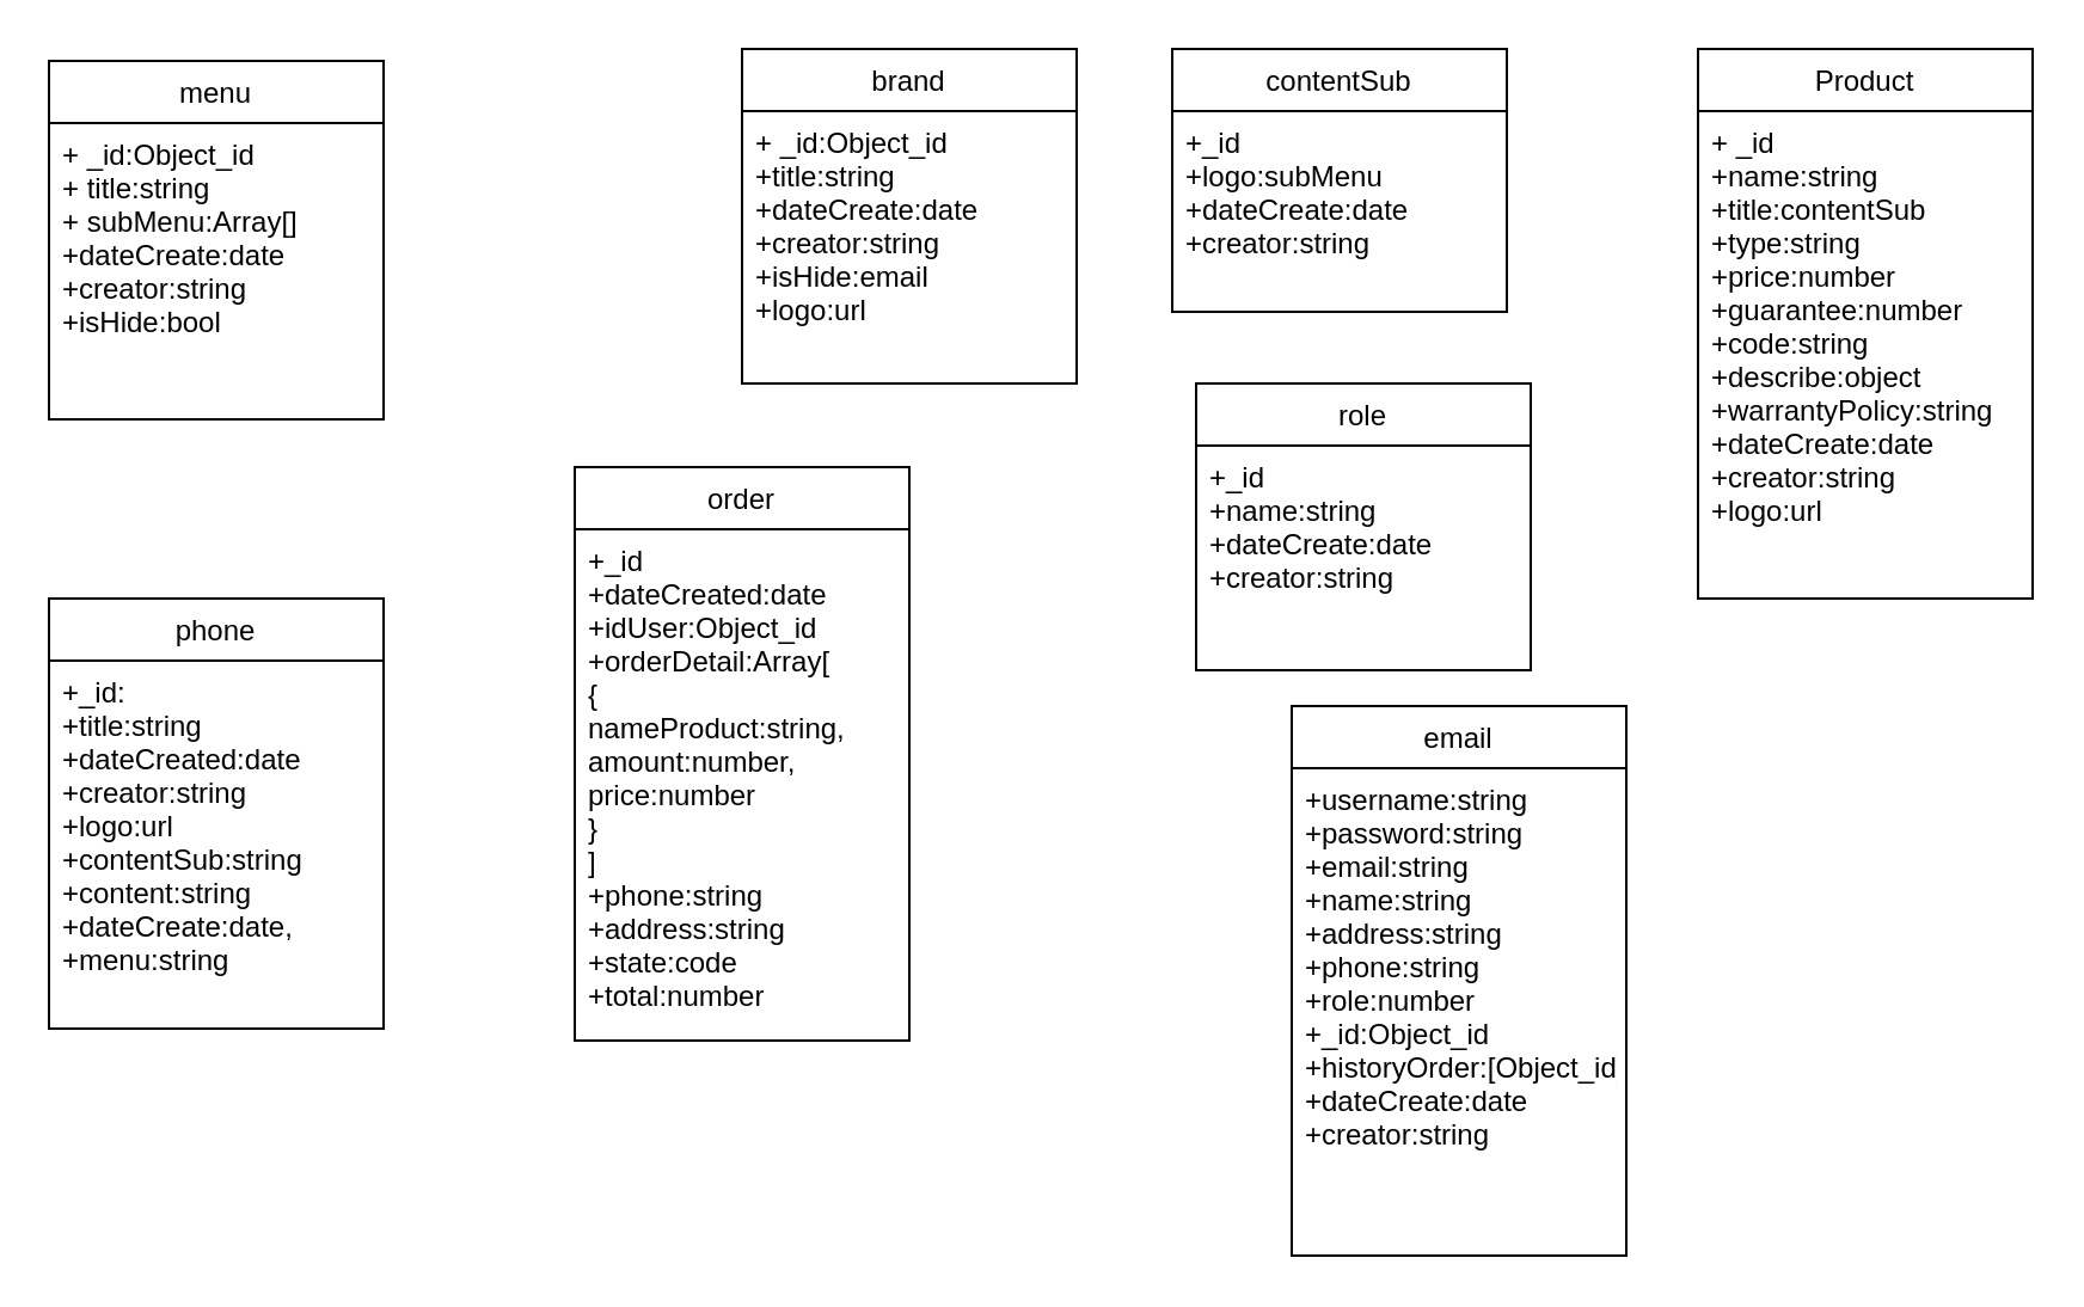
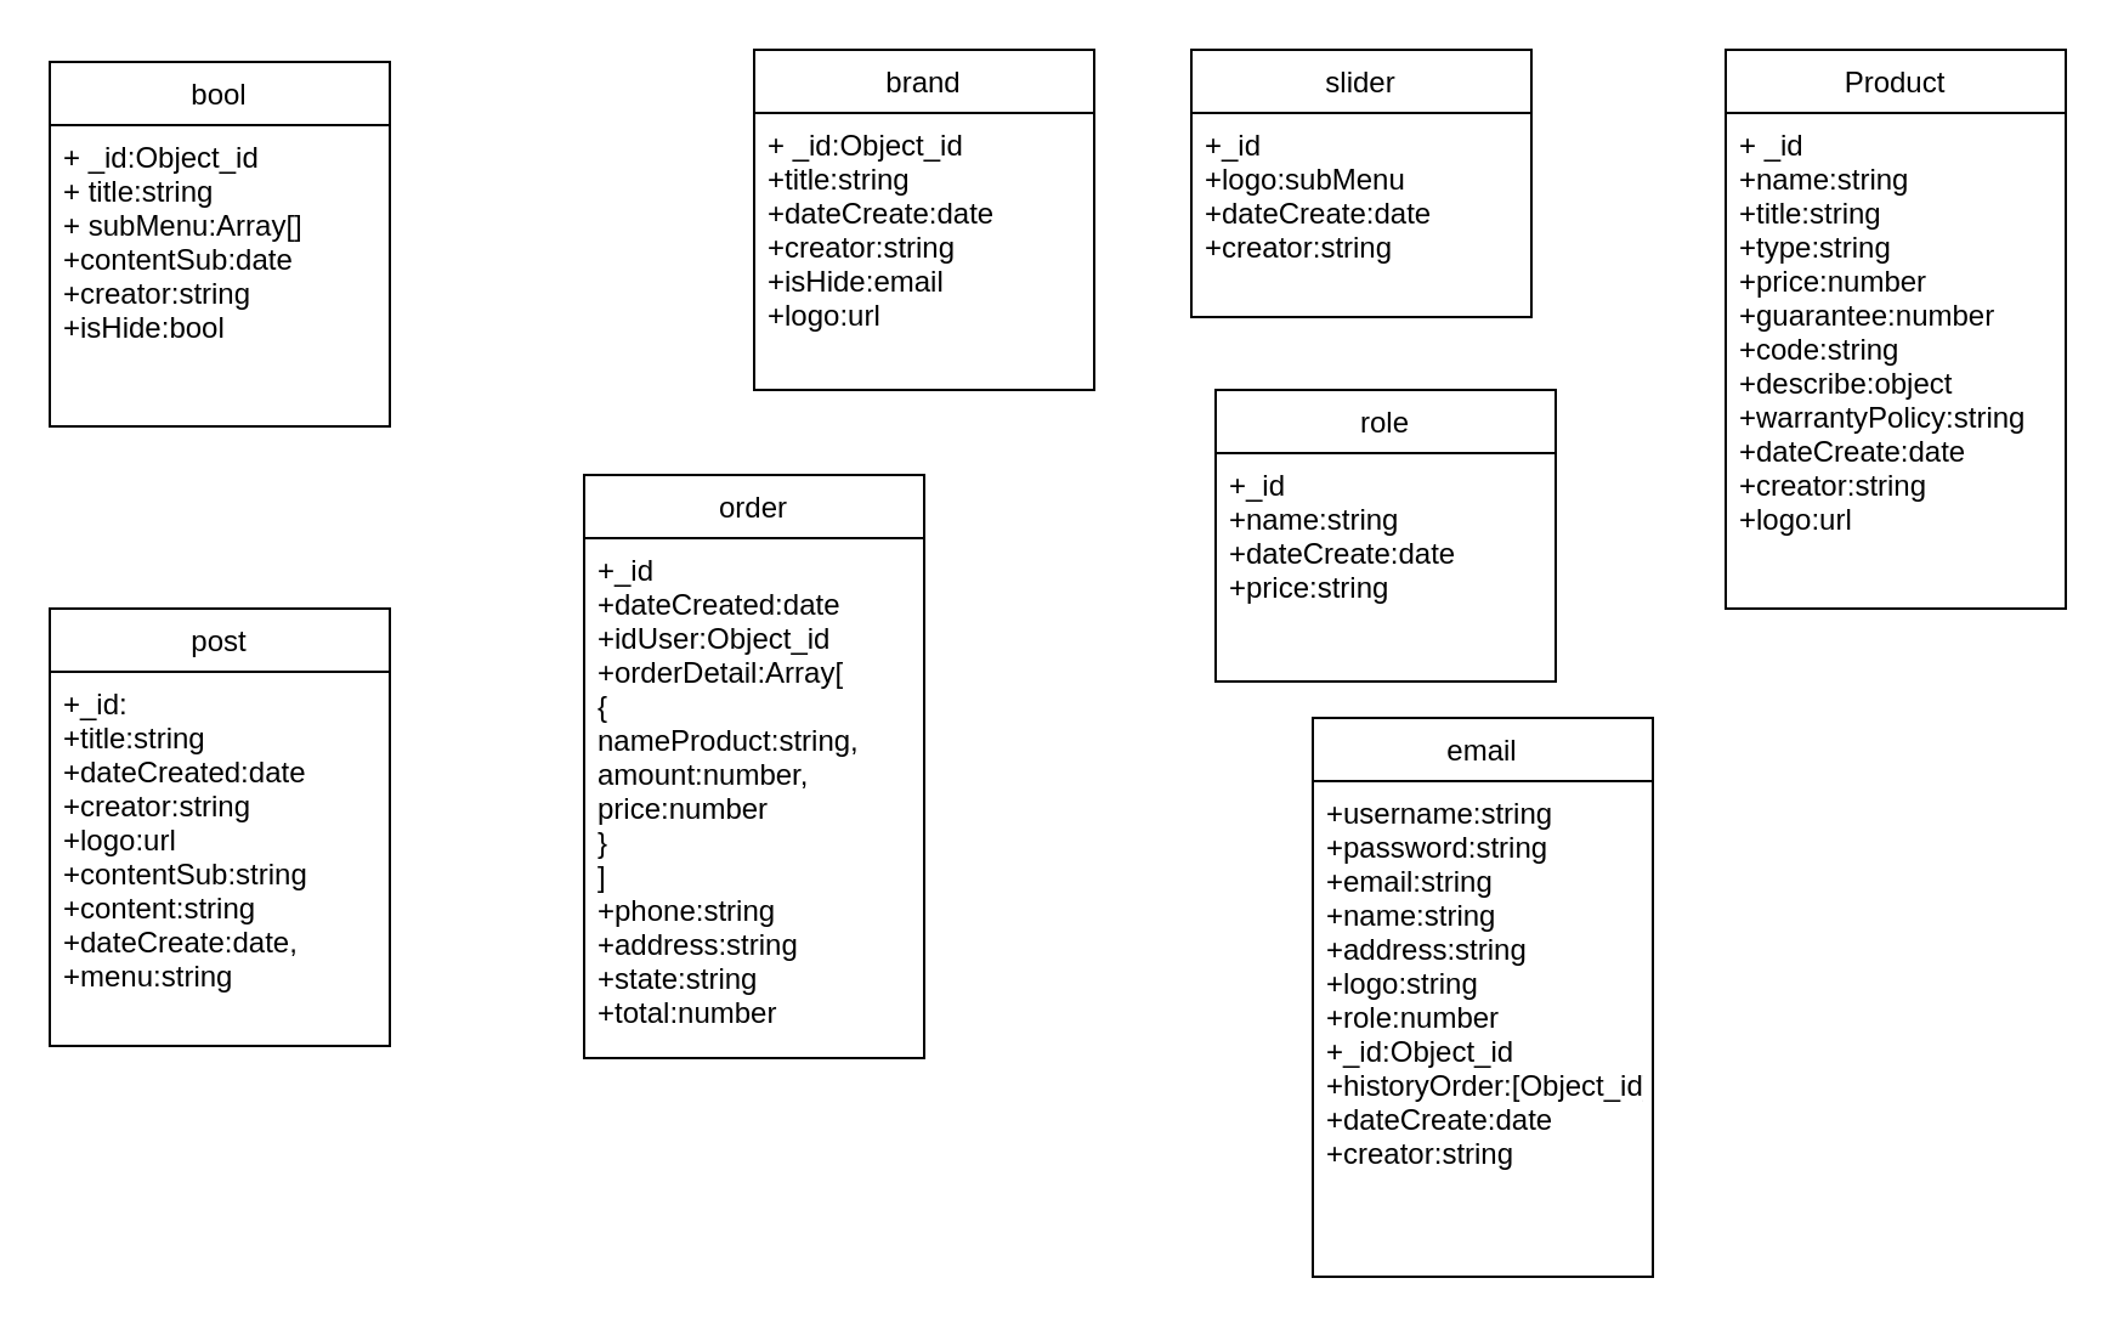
- <mxCell id="14" value="contentSub" style="swimlane;fontStyle=0;childLayout=stackLayout;horizontal=1;startSize=26;fillColor=none;horizontalStack=0;resizeParent=1;resizeParentMax=0;resizeLast=0;collapsible=1;marginBottom=0;" parent="1" vertex="1"><mxGeometry x="490" y="20" width="140" height="110" as="geometry" /></mxCell>
+ <mxCell id="14" value="slider" style="swimlane;fontStyle=0;childLayout=stackLayout;horizontal=1;startSize=26;fillColor=none;horizontalStack=0;resizeParent=1;resizeParentMax=0;resizeLast=0;collapsible=1;marginBottom=0;" parent="1" vertex="1"><mxGeometry x="490" y="20" width="140" height="110" as="geometry" /></mxCell>
- <mxCell id="2" value="menu" style="swimlane;fontStyle=0;childLayout=stackLayout;horizontal=1;startSize=26;fillColor=none;horizontalStack=0;resizeParent=1;resizeParentMax=0;resizeLast=0;collapsible=1;marginBottom=0;" parent="1" vertex="1"><mxGeometry x="20" y="25" width="140" height="150" as="geometry" /></mxCell>
+ <mxCell id="2" value="bool" style="swimlane;fontStyle=0;childLayout=stackLayout;horizontal=1;startSize=26;fillColor=none;horizontalStack=0;resizeParent=1;resizeParentMax=0;resizeLast=0;collapsible=1;marginBottom=0;" parent="1" vertex="1"><mxGeometry x="20" y="25" width="140" height="150" as="geometry" /></mxCell>
- <mxCell id="11" value="+ _id&#10;+name:string&#10;+title:contentSub&#10;+type:string&#10;+price:number&#10;+guarantee:number&#10;+code:string&#10;+describe:object&#10;+warrantyPolicy:string&#10;+dateCreate:date&#10;+creator:string&#10;+logo:url" style="text;strokeColor=none;fillColor=none;align=left;verticalAlign=top;spacingLeft=4;spacingRight=4;overflow=hidden;rotatable=0;points=[[0,0.5],[1,0.5]];portConstraint=eastwest;" parent="10" vertex="1"><mxGeometry y="26" width="140" height="204" as="geometry" /></mxCell>
+ <mxCell id="11" value="+ _id&#10;+name:string&#10;+title:string&#10;+type:string&#10;+price:number&#10;+guarantee:number&#10;+code:string&#10;+describe:object&#10;+warrantyPolicy:string&#10;+dateCreate:date&#10;+creator:string&#10;+logo:url" style="text;strokeColor=none;fillColor=none;align=left;verticalAlign=top;spacingLeft=4;spacingRight=4;overflow=hidden;rotatable=0;points=[[0,0.5],[1,0.5]];portConstraint=eastwest;" parent="10" vertex="1"><mxGeometry y="26" width="140" height="204" as="geometry" /></mxCell>
- <mxCell id="3" value="+ _id:Object_id&#10;+ title:string&#10;+ subMenu:Array[]&#10;+dateCreate:date&#10;+creator:string&#10;+isHide:bool" style="text;strokeColor=none;fillColor=none;align=left;verticalAlign=top;spacingLeft=4;spacingRight=4;overflow=hidden;rotatable=0;points=[[0,0.5],[1,0.5]];portConstraint=eastwest;" parent="2" vertex="1"><mxGeometry y="26" width="140" height="124" as="geometry" /></mxCell>
+ <mxCell id="3" value="+ _id:Object_id&#10;+ title:string&#10;+ subMenu:Array[]&#10;+contentSub:date&#10;+creator:string&#10;+isHide:bool" style="text;strokeColor=none;fillColor=none;align=left;verticalAlign=top;spacingLeft=4;spacingRight=4;overflow=hidden;rotatable=0;points=[[0,0.5],[1,0.5]];portConstraint=eastwest;" parent="2" vertex="1"><mxGeometry y="26" width="140" height="124" as="geometry" /></mxCell>
- <mxCell id="17" value="+_id&#10;+name:string&#10;+dateCreate:date&#10;+creator:string" style="text;strokeColor=none;fillColor=none;align=left;verticalAlign=top;spacingLeft=4;spacingRight=4;overflow=hidden;rotatable=0;points=[[0,0.5],[1,0.5]];portConstraint=eastwest;" parent="16" vertex="1"><mxGeometry y="26" width="140" height="94" as="geometry" /></mxCell>
+ <mxCell id="17" value="+_id&#10;+name:string&#10;+dateCreate:date&#10;+price:string" style="text;strokeColor=none;fillColor=none;align=left;verticalAlign=top;spacingLeft=4;spacingRight=4;overflow=hidden;rotatable=0;points=[[0,0.5],[1,0.5]];portConstraint=eastwest;" parent="16" vertex="1"><mxGeometry y="26" width="140" height="94" as="geometry" /></mxCell>
- <mxCell id="9" value="+_id&#10;+dateCreated:date&#10;+idUser:Object_id&#10;+orderDetail:Array[&#10;{&#10;nameProduct:string,&#10;amount:number,&#10;price:number&#10;}&#10;]&#10;+phone:string&#10;+address:string&#10;+state:code&#10;+total:number" style="text;strokeColor=none;fillColor=none;align=left;verticalAlign=top;spacingLeft=4;spacingRight=4;overflow=hidden;rotatable=0;points=[[0,0.5],[1,0.5]];portConstraint=eastwest;" parent="8" vertex="1"><mxGeometry y="26" width="140" height="214" as="geometry" /></mxCell>
+ <mxCell id="9" value="+_id&#10;+dateCreated:date&#10;+idUser:Object_id&#10;+orderDetail:Array[&#10;{&#10;nameProduct:string,&#10;amount:number,&#10;price:number&#10;}&#10;]&#10;+phone:string&#10;+address:string&#10;+state:string&#10;+total:number" style="text;strokeColor=none;fillColor=none;align=left;verticalAlign=top;spacingLeft=4;spacingRight=4;overflow=hidden;rotatable=0;points=[[0,0.5],[1,0.5]];portConstraint=eastwest;" parent="8" vertex="1"><mxGeometry y="26" width="140" height="214" as="geometry" /></mxCell>
- <mxCell id="12" value="phone" style="swimlane;fontStyle=0;childLayout=stackLayout;horizontal=1;startSize=26;fillColor=none;horizontalStack=0;resizeParent=1;resizeParentMax=0;resizeLast=0;collapsible=1;marginBottom=0;" parent="1" vertex="1"><mxGeometry x="20" y="250" width="140" height="180" as="geometry" /></mxCell>
+ <mxCell id="12" value="post" style="swimlane;fontStyle=0;childLayout=stackLayout;horizontal=1;startSize=26;fillColor=none;horizontalStack=0;resizeParent=1;resizeParentMax=0;resizeLast=0;collapsible=1;marginBottom=0;" parent="1" vertex="1"><mxGeometry x="20" y="250" width="140" height="180" as="geometry" /></mxCell>
- <mxCell id="7" value="+username:string&#10;+password:string&#10;+email:string&#10;+name:string&#10;+address:string&#10;+phone:string&#10;+role:number&#10;+_id:Object_id&#10;+historyOrder:[Object_id]&#10;+dateCreate:date&#10;+creator:string" style="text;strokeColor=none;fillColor=none;align=left;verticalAlign=top;spacingLeft=4;spacingRight=4;overflow=hidden;rotatable=0;points=[[0,0.5],[1,0.5]];portConstraint=eastwest;" parent="6" vertex="1"><mxGeometry y="26" width="140" height="204" as="geometry" /></mxCell>
+ <mxCell id="7" value="+username:string&#10;+password:string&#10;+email:string&#10;+name:string&#10;+address:string&#10;+logo:string&#10;+role:number&#10;+_id:Object_id&#10;+historyOrder:[Object_id]&#10;+dateCreate:date&#10;+creator:string" style="text;strokeColor=none;fillColor=none;align=left;verticalAlign=top;spacingLeft=4;spacingRight=4;overflow=hidden;rotatable=0;points=[[0,0.5],[1,0.5]];portConstraint=eastwest;" parent="6" vertex="1"><mxGeometry y="26" width="140" height="204" as="geometry" /></mxCell>
